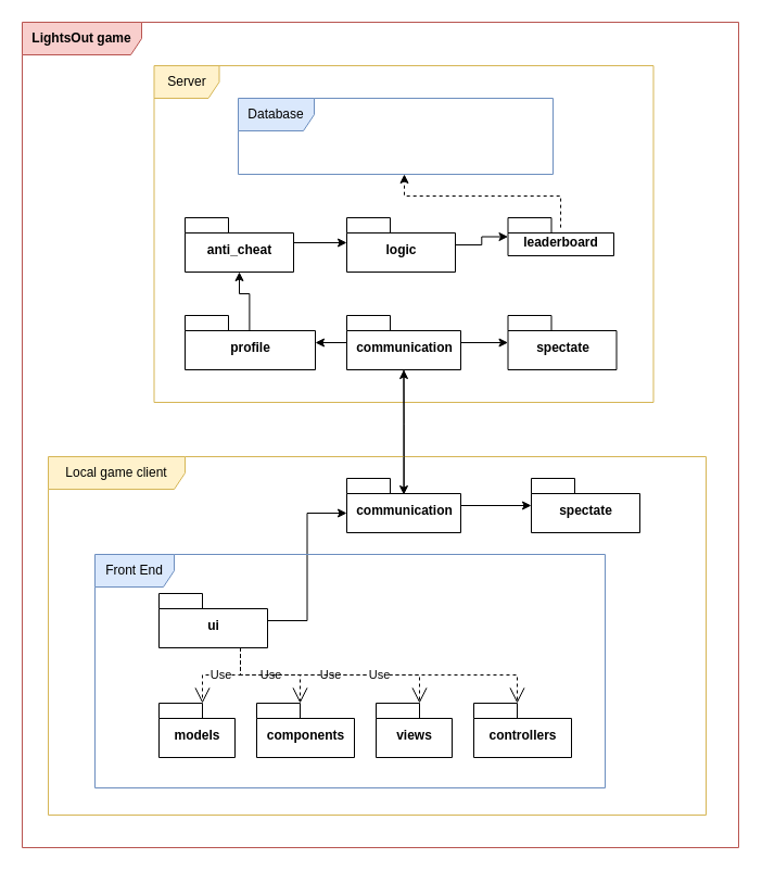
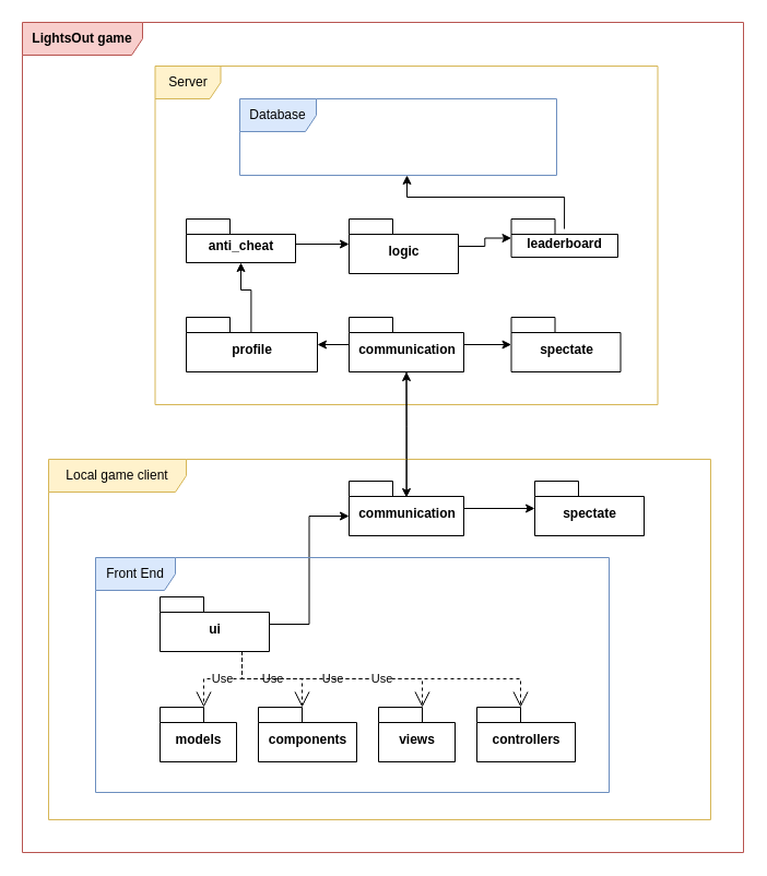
- <mxCell id="11" style="edgeStyle=orthogonalEdgeStyle;rounded=0;orthogonalLoop=1;jettySize=auto;html=1;exitX=0.498;exitY=0.26;exitDx=0;exitDy=0;exitPerimeter=0;dashed=1;" edge="1" parent="1" source="12" target="34"><mxGeometry relative="1" as="geometry"><Array as="points"><mxPoint x="516" y="180" /><mxPoint x="372" y="180" /></Array></mxGeometry></mxCell>
+ <mxCell id="11" style="edgeStyle=orthogonalEdgeStyle;rounded=0;orthogonalLoop=1;jettySize=auto;html=1;exitX=0.498;exitY=0.26;exitDx=0;exitDy=0;exitPerimeter=0;" edge="1" parent="1" source="12" target="34"><mxGeometry relative="1" as="geometry"><Array as="points"><mxPoint x="516" y="180" /><mxPoint x="372" y="180" /></Array></mxGeometry></mxCell>
- <mxCell id="33" value="anti_cheat" style="shape=folder;fontStyle=1;spacingTop=10;tabWidth=40;tabHeight=14;tabPosition=left;html=1;" vertex="1" parent="1"><mxGeometry x="170" y="200" width="100" height="50" as="geometry" /></mxCell>
+ <mxCell id="33" value="anti_cheat" style="shape=folder;fontStyle=1;spacingTop=10;tabWidth=40;tabHeight=14;tabPosition=left;html=1;" vertex="1" parent="1"><mxGeometry x="170" y="200" width="100" height="40" as="geometry" /></mxCell>
